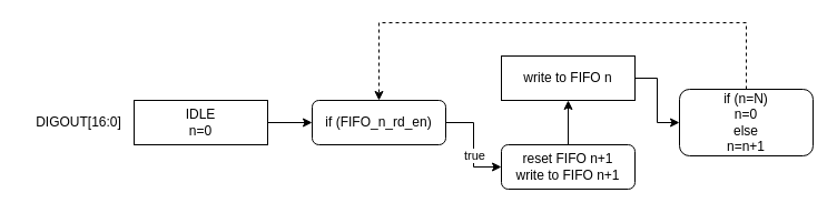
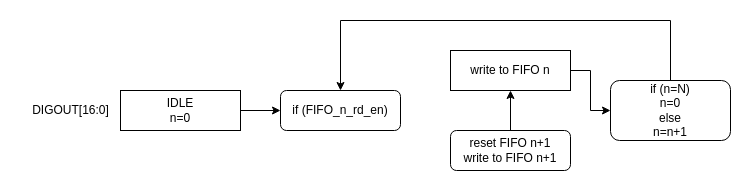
- <mxCell id="11" style="edgeStyle=orthogonalEdgeStyle;rounded=0;orthogonalLoop=1;jettySize=auto;html=1;entryX=0.5;entryY=0;entryDx=0;entryDy=0;dashed=1;" edge="1" parent="1" source="12" target="10"><mxGeometry relative="1" as="geometry"><Array as="points"><mxPoint x="670" y="20" /><mxPoint x="340" y="20" /></Array></mxGeometry></mxCell>
+ <mxCell id="11" style="edgeStyle=orthogonalEdgeStyle;rounded=0;orthogonalLoop=1;jettySize=auto;html=1;entryX=0.5;entryY=0;entryDx=0;entryDy=0;" edge="1" parent="1" source="12" target="10"><mxGeometry relative="1" as="geometry"><Array as="points"><mxPoint x="670" y="20" /><mxPoint x="340" y="20" /></Array></mxGeometry></mxCell>
- <mxCell id="8" style="edgeStyle=orthogonalEdgeStyle;rounded=0;orthogonalLoop=1;jettySize=auto;html=1;entryX=0;entryY=0.5;entryDx=0;entryDy=0;" edge="1" parent="1" source="10" target="7"><mxGeometry relative="1" as="geometry" /></mxCell>
- <mxCell id="9" value="true" style="edgeLabel;html=1;align=center;verticalAlign=middle;resizable=0;points=[];" vertex="1" connectable="0" parent="8"><mxGeometry x="0.207" relative="1" as="geometry"><mxPoint as="offset" /></mxGeometry></mxCell>
